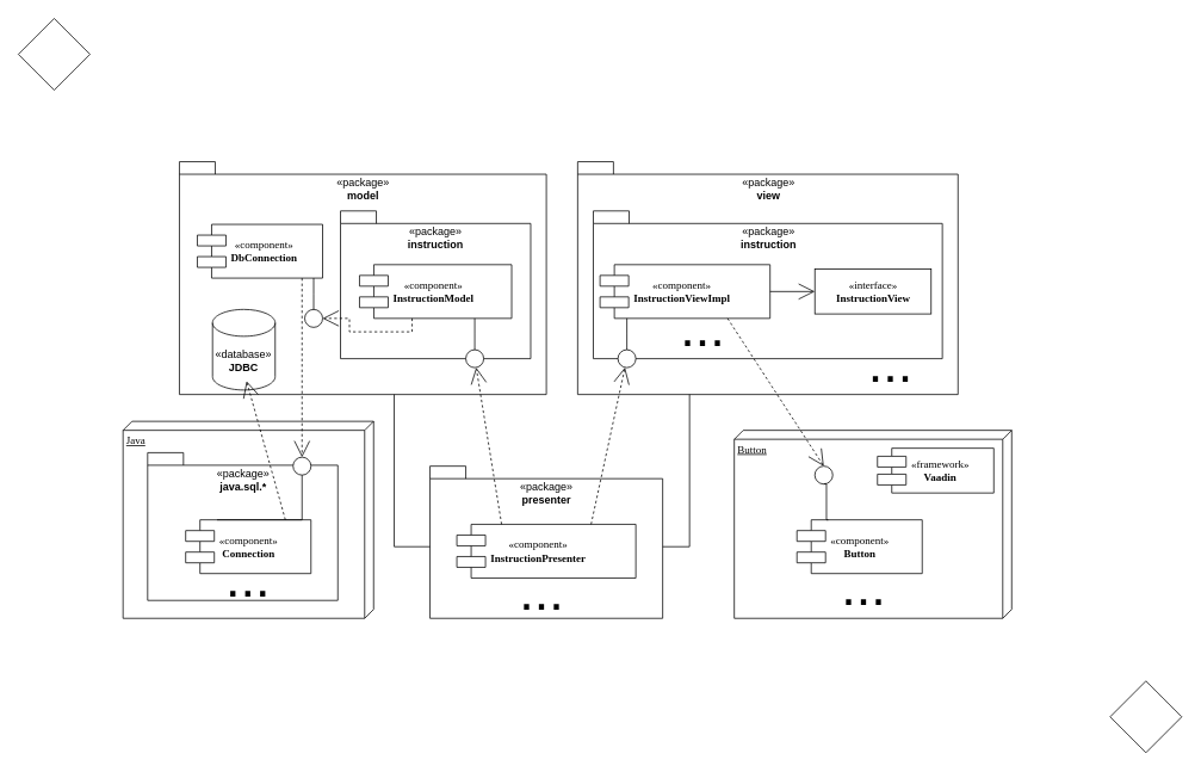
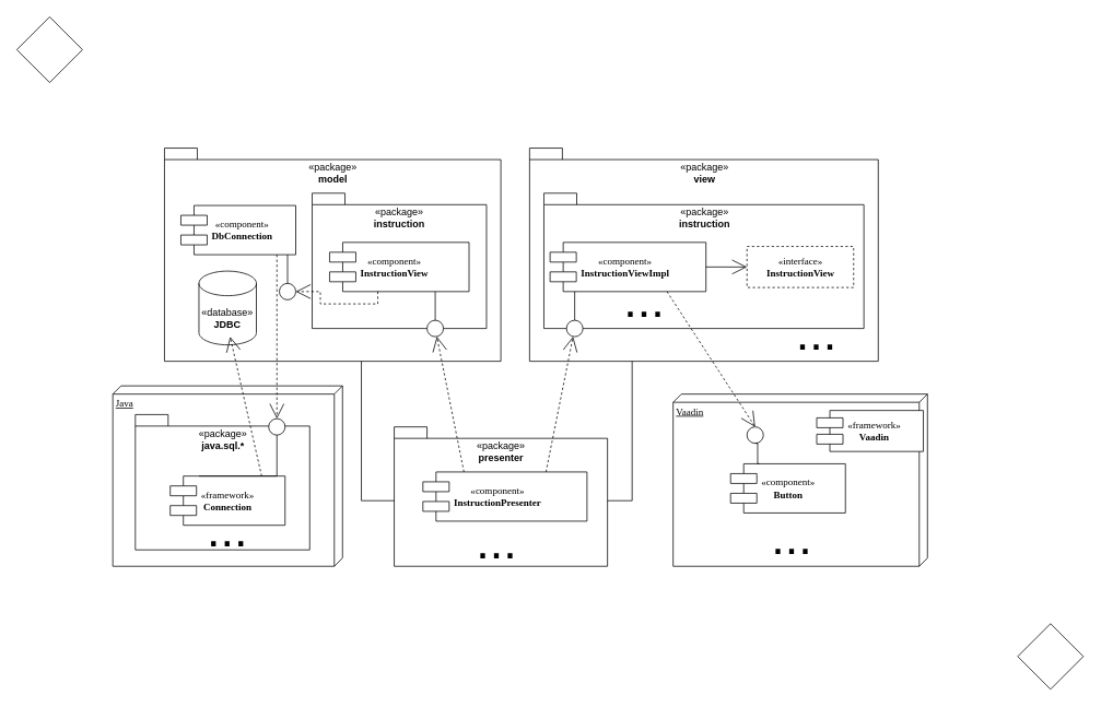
- <mxCell id="9" value="&lt;div align=&quot;center&quot;&gt;«component»&lt;br&gt;&lt;/div&gt;&lt;div align=&quot;center&quot;&gt;&lt;b&gt;InstructionModel&lt;/b&gt;&lt;/div&gt;" style="shape=component;align=left;spacingLeft=36;rounded=0;shadow=0;comic=0;labelBackgroundColor=none;strokeWidth=1;fontFamily=Verdana;fontSize=12;html=1;" parent="1" vertex="1"><mxGeometry x="401.25" y="295" width="170" height="60" as="geometry" /></mxCell>
+ <mxCell id="9" value="&lt;div align=&quot;center&quot;&gt;«component»&lt;br&gt;&lt;/div&gt;&lt;div align=&quot;center&quot;&gt;&lt;b&gt;InstructionView&lt;/b&gt;&lt;/div&gt;" style="shape=component;align=left;spacingLeft=36;rounded=0;shadow=0;comic=0;labelBackgroundColor=none;strokeWidth=1;fontFamily=Verdana;fontSize=12;html=1;" parent="1" vertex="1"><mxGeometry x="401.25" y="295" width="170" height="60" as="geometry" /></mxCell>
- <mxCell id="12" value="«interface»&lt;br&gt;&lt;b&gt;InstructionView&lt;/b&gt;" style="html=1;rounded=0;shadow=0;comic=0;labelBackgroundColor=none;strokeWidth=1;fontFamily=Verdana;fontSize=12;align=center;" parent="1" vertex="1"><mxGeometry x="910" y="300" width="130" height="50" as="geometry" /></mxCell>
+ <mxCell id="12" value="«interface»&lt;br&gt;&lt;b&gt;InstructionView&lt;/b&gt;" style="html=1;rounded=0;shadow=0;comic=0;labelBackgroundColor=none;strokeWidth=1;fontFamily=Verdana;fontSize=12;align=center;dashed=1;" parent="1" vertex="1"><mxGeometry x="910" y="300" width="130" height="50" as="geometry" /></mxCell>
- <mxCell id="40" value="&lt;div align=&quot;center&quot;&gt;«database»&lt;br&gt;&lt;/div&gt;&lt;div align=&quot;center&quot;&gt;&lt;b&gt;JDBC&lt;/b&gt;&lt;/div&gt;" style="shape=cylinder3;whiteSpace=wrap;html=1;boundedLbl=1;backgroundOutline=1;size=15;" vertex="1" parent="1"><mxGeometry x="237" y="345" width="70" height="90" as="geometry" /></mxCell>
+ <mxCell id="40" value="&lt;div align=&quot;center&quot;&gt;«database»&lt;br&gt;&lt;/div&gt;&lt;div align=&quot;center&quot;&gt;&lt;b&gt;JDBC&lt;/b&gt;&lt;/div&gt;" style="shape=cylinder3;whiteSpace=wrap;html=1;boundedLbl=1;backgroundOutline=1;size=15;" vertex="1" parent="1"><mxGeometry x="242" y="330" width="70" height="90" as="geometry" /></mxCell>
- <mxCell id="23" value="Button" style="verticalAlign=top;align=left;spacingTop=8;spacingLeft=2;spacingRight=12;shape=cube;size=10;direction=south;fontStyle=4;html=1;rounded=0;shadow=0;comic=0;labelBackgroundColor=none;strokeWidth=1;fontFamily=Verdana;fontSize=12" vertex="1" parent="1"><mxGeometry x="820" y="480" width="310" height="210" as="geometry" /></mxCell>
+ <mxCell id="23" value="Vaadin" style="verticalAlign=top;align=left;spacingTop=8;spacingLeft=2;spacingRight=12;shape=cube;size=10;direction=south;fontStyle=4;html=1;rounded=0;shadow=0;comic=0;labelBackgroundColor=none;strokeWidth=1;fontFamily=Verdana;fontSize=12" vertex="1" parent="1"><mxGeometry x="820" y="480" width="310" height="210" as="geometry" /></mxCell>
- <mxCell id="25" value="&lt;div align=&quot;center&quot;&gt;«framework»&lt;br&gt;&lt;/div&gt;&lt;div align=&quot;center&quot;&gt;&lt;b&gt;Vaadin&lt;/b&gt;&lt;/div&gt;" style="shape=component;align=left;spacingLeft=36;rounded=0;shadow=0;comic=0;labelBackgroundColor=none;strokeWidth=1;fontFamily=Verdana;fontSize=12;html=1;" vertex="1" parent="1"><mxGeometry x="980" y="500" width="130" height="50" as="geometry" /></mxCell>
+ <mxCell id="25" value="&lt;div align=&quot;center&quot;&gt;«framework»&lt;br&gt;&lt;/div&gt;&lt;div align=&quot;center&quot;&gt;&lt;b&gt;Vaadin&lt;/b&gt;&lt;/div&gt;" style="shape=component;align=left;spacingLeft=36;rounded=0;shadow=0;comic=0;labelBackgroundColor=none;strokeWidth=1;fontFamily=Verdana;fontSize=12;html=1;" vertex="1" parent="1"><mxGeometry x="995" y="500" width="130" height="50" as="geometry" /></mxCell>
- <mxCell id="36" value="&lt;div align=&quot;center&quot;&gt;«component»&lt;br&gt;&lt;/div&gt;&lt;div align=&quot;center&quot;&gt;&lt;b&gt;Connection&lt;/b&gt;&lt;/div&gt;" style="shape=component;align=left;spacingLeft=36;rounded=0;shadow=0;comic=0;labelBackgroundColor=none;strokeWidth=1;fontFamily=Verdana;fontSize=12;html=1;" vertex="1" parent="1"><mxGeometry x="207" y="580" width="140" height="60" as="geometry" /></mxCell>
+ <mxCell id="36" value="&lt;div align=&quot;center&quot;&gt;«framework»&lt;br&gt;&lt;/div&gt;&lt;div align=&quot;center&quot;&gt;&lt;b&gt;Connection&lt;/b&gt;&lt;/div&gt;" style="shape=component;align=left;spacingLeft=36;rounded=0;shadow=0;comic=0;labelBackgroundColor=none;strokeWidth=1;fontFamily=Verdana;fontSize=12;html=1;" vertex="1" parent="1"><mxGeometry x="207" y="580" width="140" height="60" as="geometry" /></mxCell>
- <mxCell id="24" value="&lt;div align=&quot;center&quot;&gt;«component»&lt;br&gt;&lt;/div&gt;&lt;div align=&quot;center&quot;&gt;&lt;b&gt;Button&lt;/b&gt;&lt;/div&gt;" style="shape=component;align=left;spacingLeft=36;rounded=0;shadow=0;comic=0;labelBackgroundColor=none;strokeWidth=1;fontFamily=Verdana;fontSize=12;html=1;" vertex="1" parent="1"><mxGeometry x="890" y="580" width="140" height="60" as="geometry" /></mxCell>
+ <mxCell id="24" value="&lt;div align=&quot;center&quot;&gt;«component»&lt;br&gt;&lt;/div&gt;&lt;div align=&quot;center&quot;&gt;&lt;b&gt;Button&lt;/b&gt;&lt;/div&gt;" style="shape=component;align=left;spacingLeft=36;rounded=0;shadow=0;comic=0;labelBackgroundColor=none;strokeWidth=1;fontFamily=Verdana;fontSize=12;html=1;" vertex="1" parent="1"><mxGeometry x="890" y="565" width="140" height="60" as="geometry" /></mxCell>
- <mxCell id="14" value="&lt;div align=&quot;center&quot;&gt;«component»&lt;br&gt;&lt;/div&gt;&lt;div align=&quot;center&quot;&gt;&lt;b&gt;InstructionPresenter&lt;/b&gt;&lt;/div&gt;" style="shape=component;align=left;spacingLeft=36;rounded=0;shadow=0;comic=0;labelBackgroundColor=none;strokeWidth=1;fontFamily=Verdana;fontSize=12;html=1;" parent="1" vertex="1"><mxGeometry x="510" y="585" width="200" height="60" as="geometry" /></mxCell>
+ <mxCell id="14" value="&lt;div align=&quot;center&quot;&gt;«component»&lt;br&gt;&lt;/div&gt;&lt;div align=&quot;center&quot;&gt;&lt;b&gt;InstructionPresenter&lt;/b&gt;&lt;/div&gt;" style="shape=component;align=left;spacingLeft=36;rounded=0;shadow=0;comic=0;labelBackgroundColor=none;strokeWidth=1;fontFamily=Verdana;fontSize=12;html=1;" parent="1" vertex="1"><mxGeometry x="515" y="575" width="200" height="60" as="geometry" /></mxCell>
